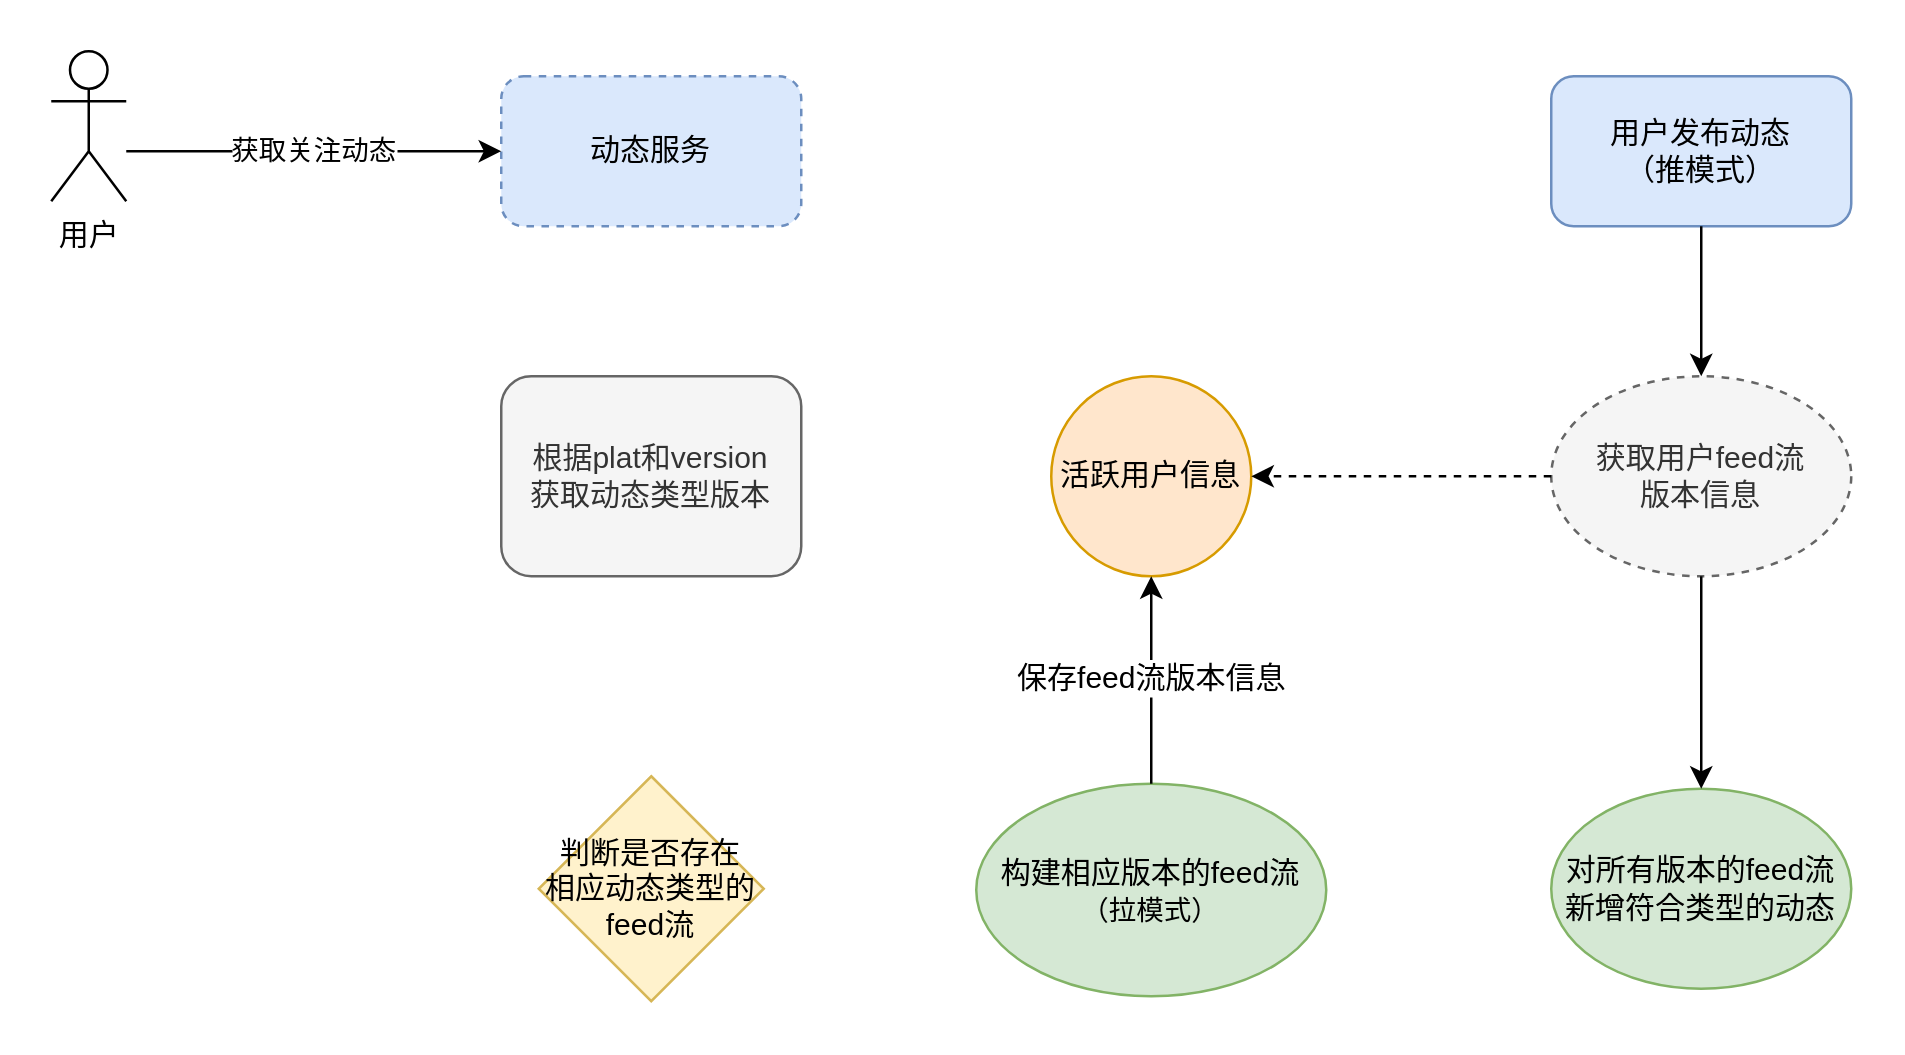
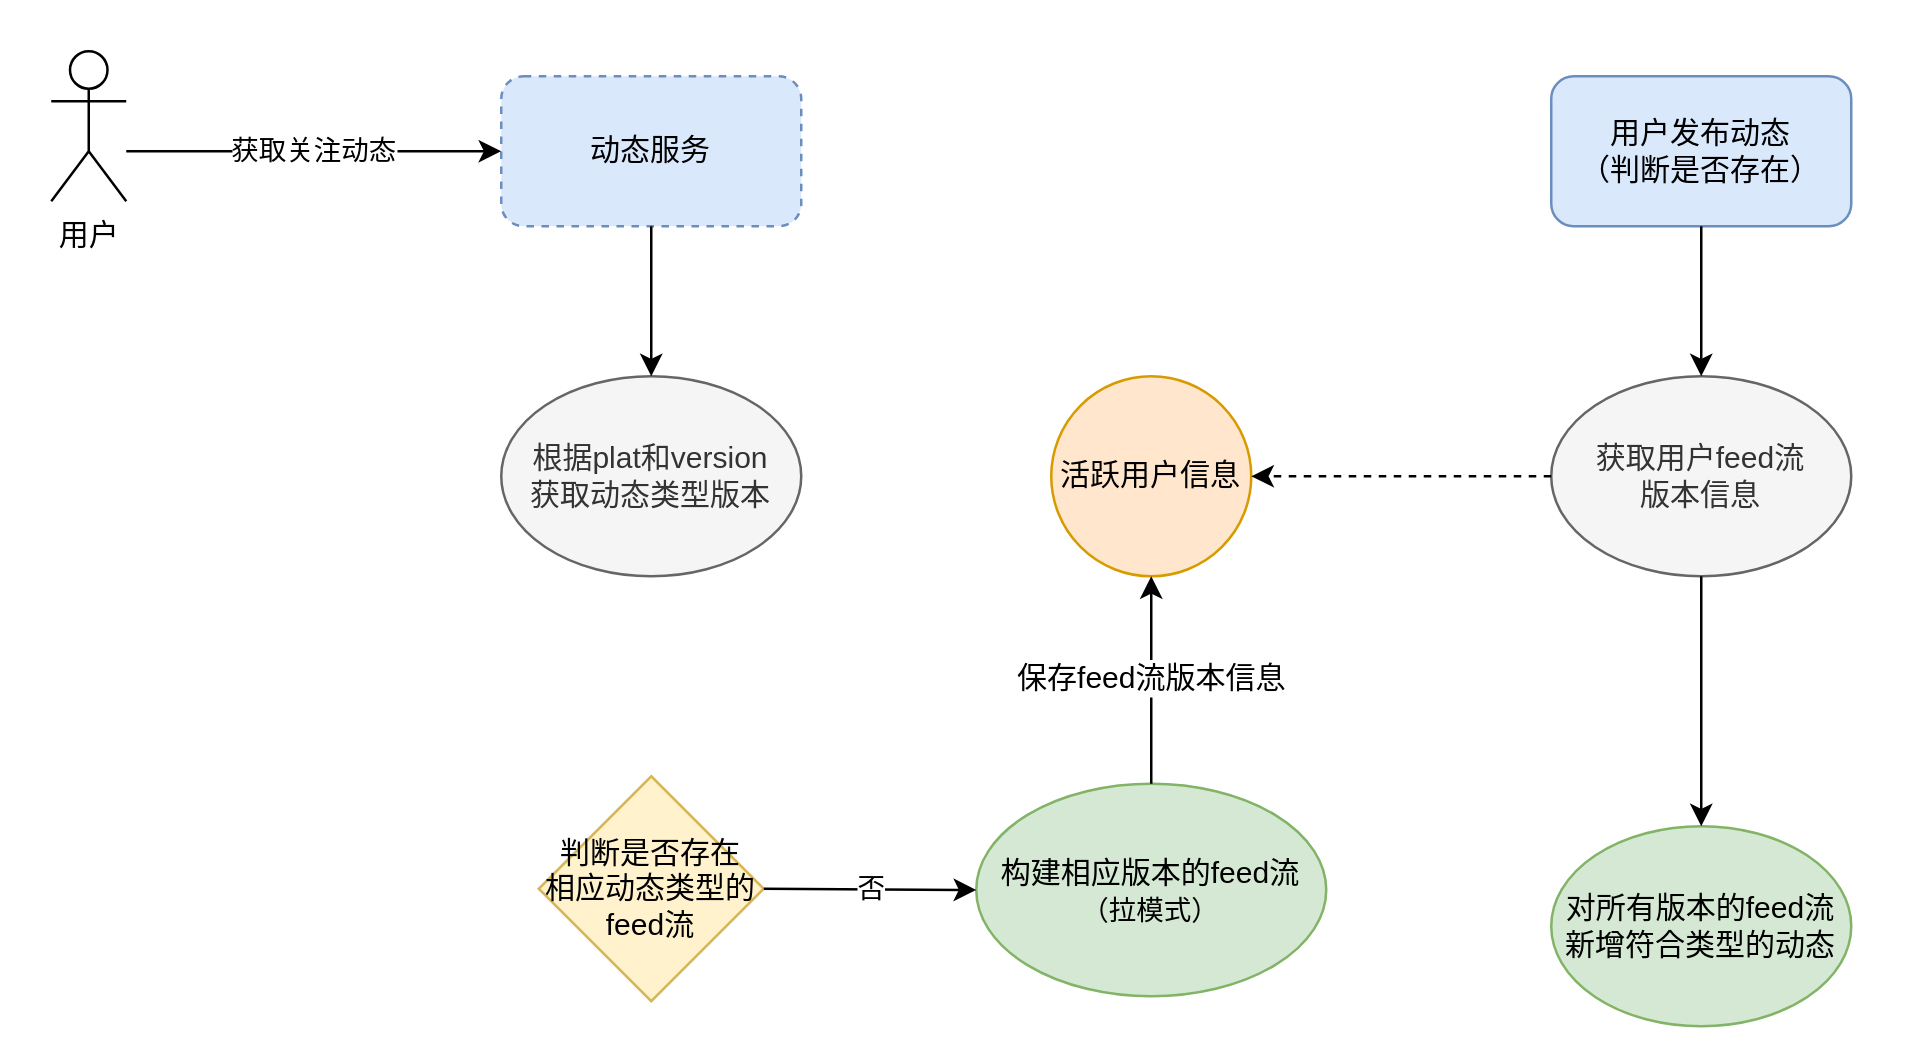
- <mxCell id="12" value="用户发布动态&lt;br&gt;（推模式）" style="rounded=1;whiteSpace=wrap;html=1;fillColor=#dae8fc;strokeColor=#6c8ebf;" parent="1" vertex="1"><mxGeometry x="620" y="30" width="120" height="60" as="geometry" /></mxCell>
+ <mxCell id="12" value="用户发布动态&lt;br&gt;（判断是否存在）" style="rounded=1;whiteSpace=wrap;html=1;fillColor=#dae8fc;strokeColor=#6c8ebf;" parent="1" vertex="1"><mxGeometry x="620" y="30" width="120" height="60" as="geometry" /></mxCell>
+ <mxCell id="6" value="" style="endArrow=classic;html=1;entryX=0.5;entryY=0;entryDx=0;entryDy=0;exitX=0.5;exitY=1;exitDx=0;exitDy=0;" parent="1" source="3" target="5" edge="1"><mxGeometry width="50" height="50" relative="1" as="geometry"><mxPoint x="180" y="150" as="sourcePoint" /><mxPoint x="230" y="100" as="targetPoint" /></mxGeometry></mxCell>
- <mxCell id="5" value="根据plat和version&lt;br&gt;获取动态类型版本" style="whiteSpace=wrap;html=1;fillColor=#f5f5f5;strokeColor=#666666;fontColor=#333333;rounded=1;" parent="1" vertex="1"><mxGeometry x="200" y="150" width="120" height="80" as="geometry" /></mxCell>
+ <mxCell id="5" value="根据plat和version&lt;br&gt;获取动态类型版本" style="ellipse;whiteSpace=wrap;html=1;fillColor=#f5f5f5;strokeColor=#666666;fontColor=#333333;" parent="1" vertex="1"><mxGeometry x="200" y="150" width="120" height="80" as="geometry" /></mxCell>
- <mxCell id="13" value="获取用户feed流&lt;br&gt;版本信息" style="ellipse;whiteSpace=wrap;html=1;fillColor=#f5f5f5;strokeColor=#666666;fontColor=#333333;dashed=1;" parent="1" vertex="1"><mxGeometry x="620" y="150" width="120" height="80" as="geometry" /></mxCell>
+ <mxCell id="13" value="获取用户feed流&lt;br&gt;版本信息" style="ellipse;whiteSpace=wrap;html=1;fillColor=#f5f5f5;strokeColor=#666666;fontColor=#333333;" parent="1" vertex="1"><mxGeometry x="620" y="150" width="120" height="80" as="geometry" /></mxCell>
+ <mxCell id="9" value="否" style="endArrow=classic;html=1;entryX=0;entryY=0.5;entryDx=0;entryDy=0;exitX=1;exitY=0.5;exitDx=0;exitDy=0;" parent="1" source="7" target="8" edge="1"><mxGeometry width="50" height="50" relative="1" as="geometry"><mxPoint x="310" y="360" as="sourcePoint" /><mxPoint x="360" y="310" as="targetPoint" /></mxGeometry></mxCell>
- <mxCell id="16" value="对所有版本的feed流&lt;br&gt;新增符合类型的动态" style="ellipse;whiteSpace=wrap;html=1;fillColor=#d5e8d4;strokeColor=#82b366;" parent="1" vertex="1"><mxGeometry x="620" y="315" width="120" height="80" as="geometry" /></mxCell>
+ <mxCell id="16" value="对所有版本的feed流&lt;br&gt;新增符合类型的动态" style="ellipse;whiteSpace=wrap;html=1;fillColor=#d5e8d4;strokeColor=#82b366;" parent="1" vertex="1"><mxGeometry x="620" y="330" width="120" height="80" as="geometry" /></mxCell>
